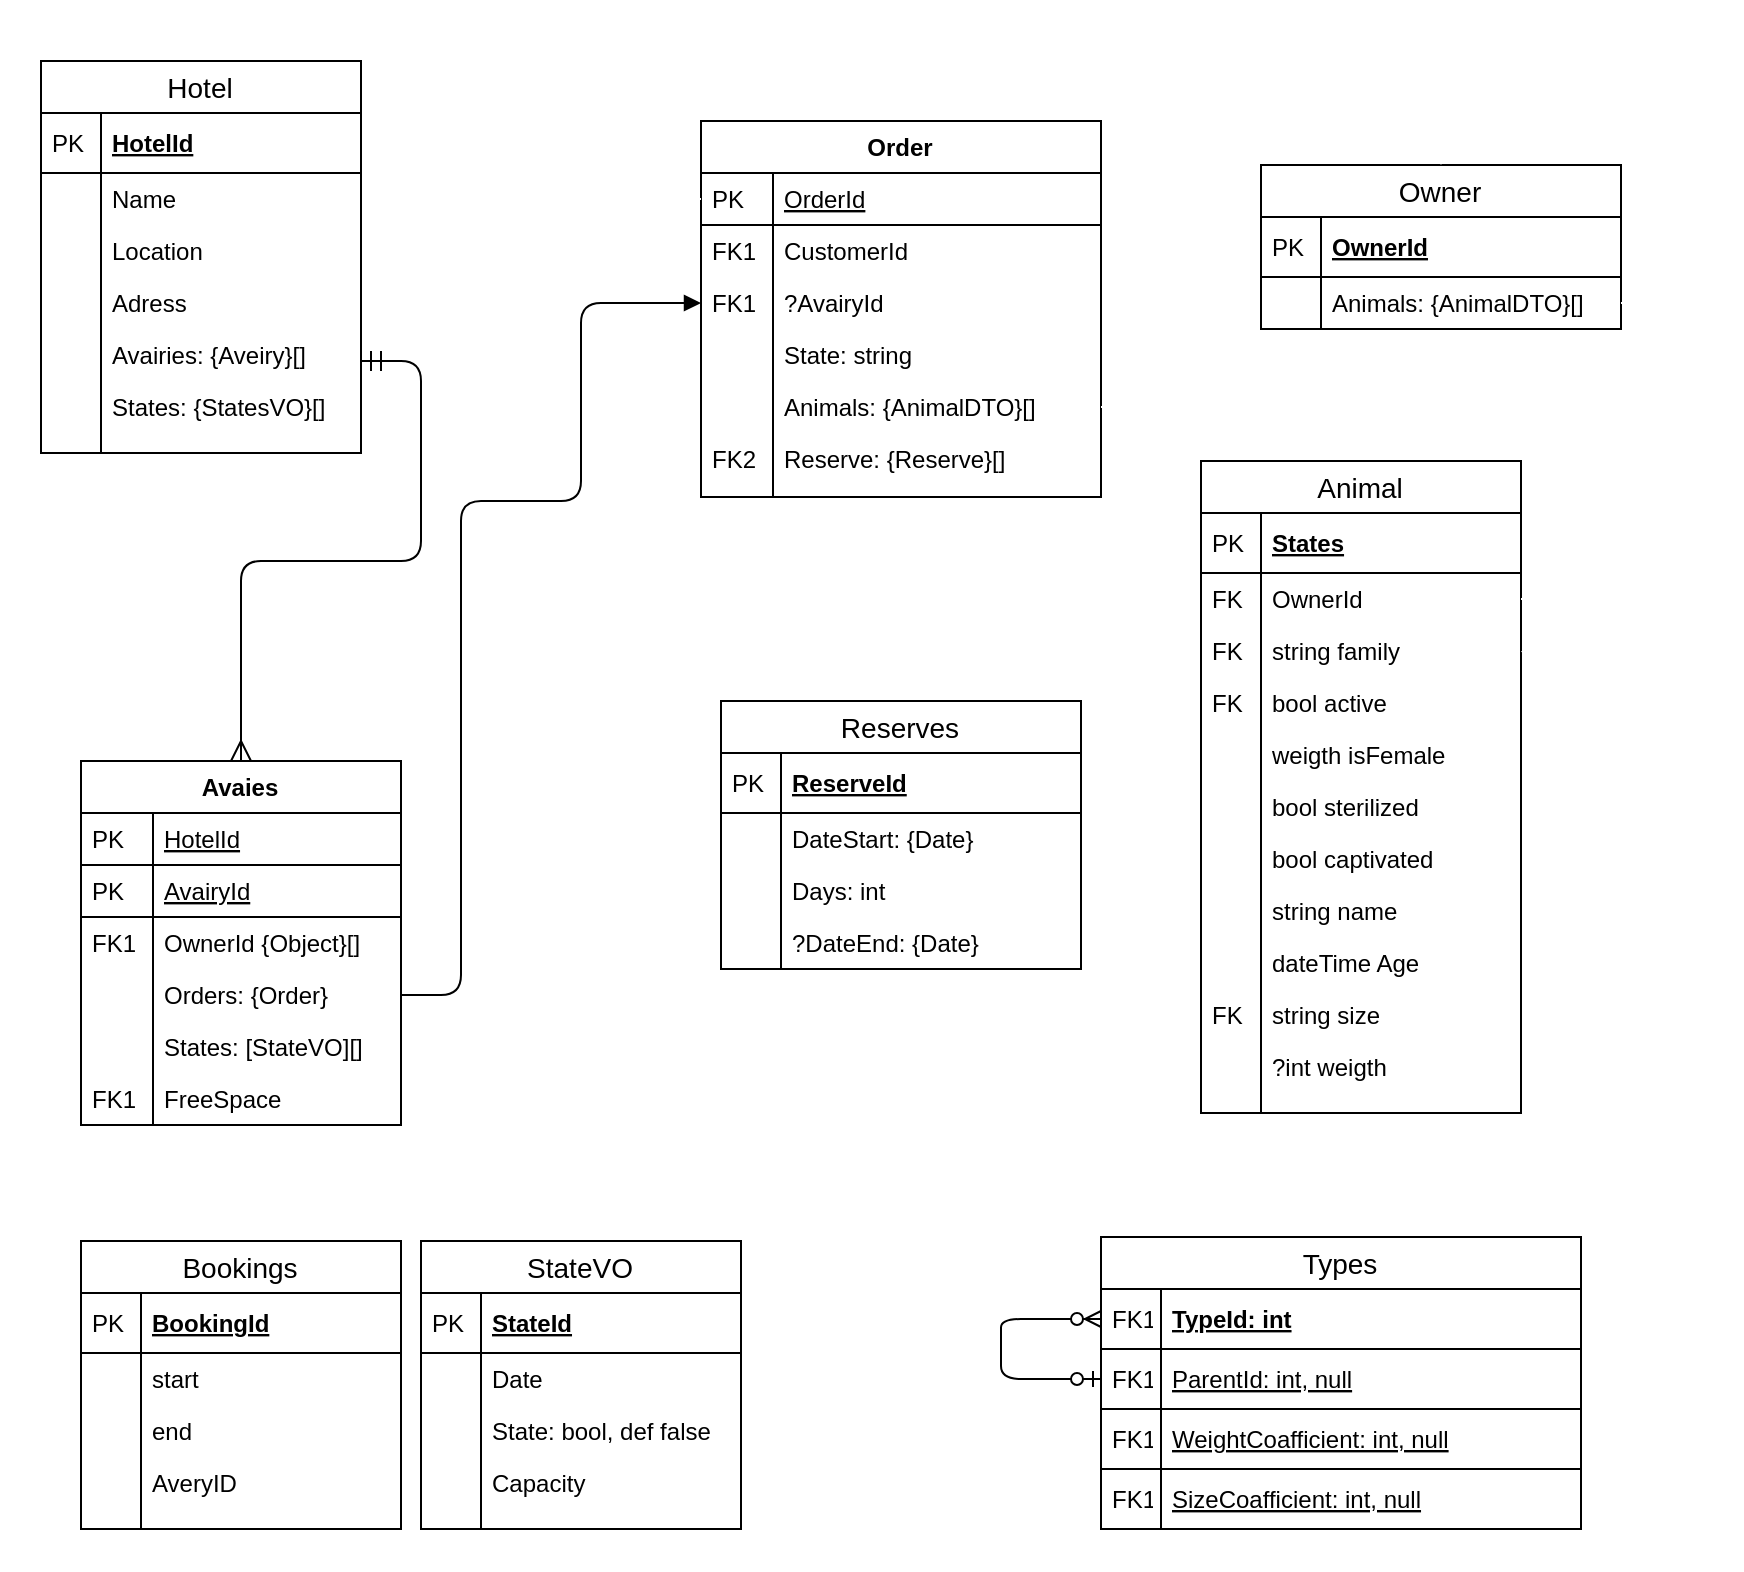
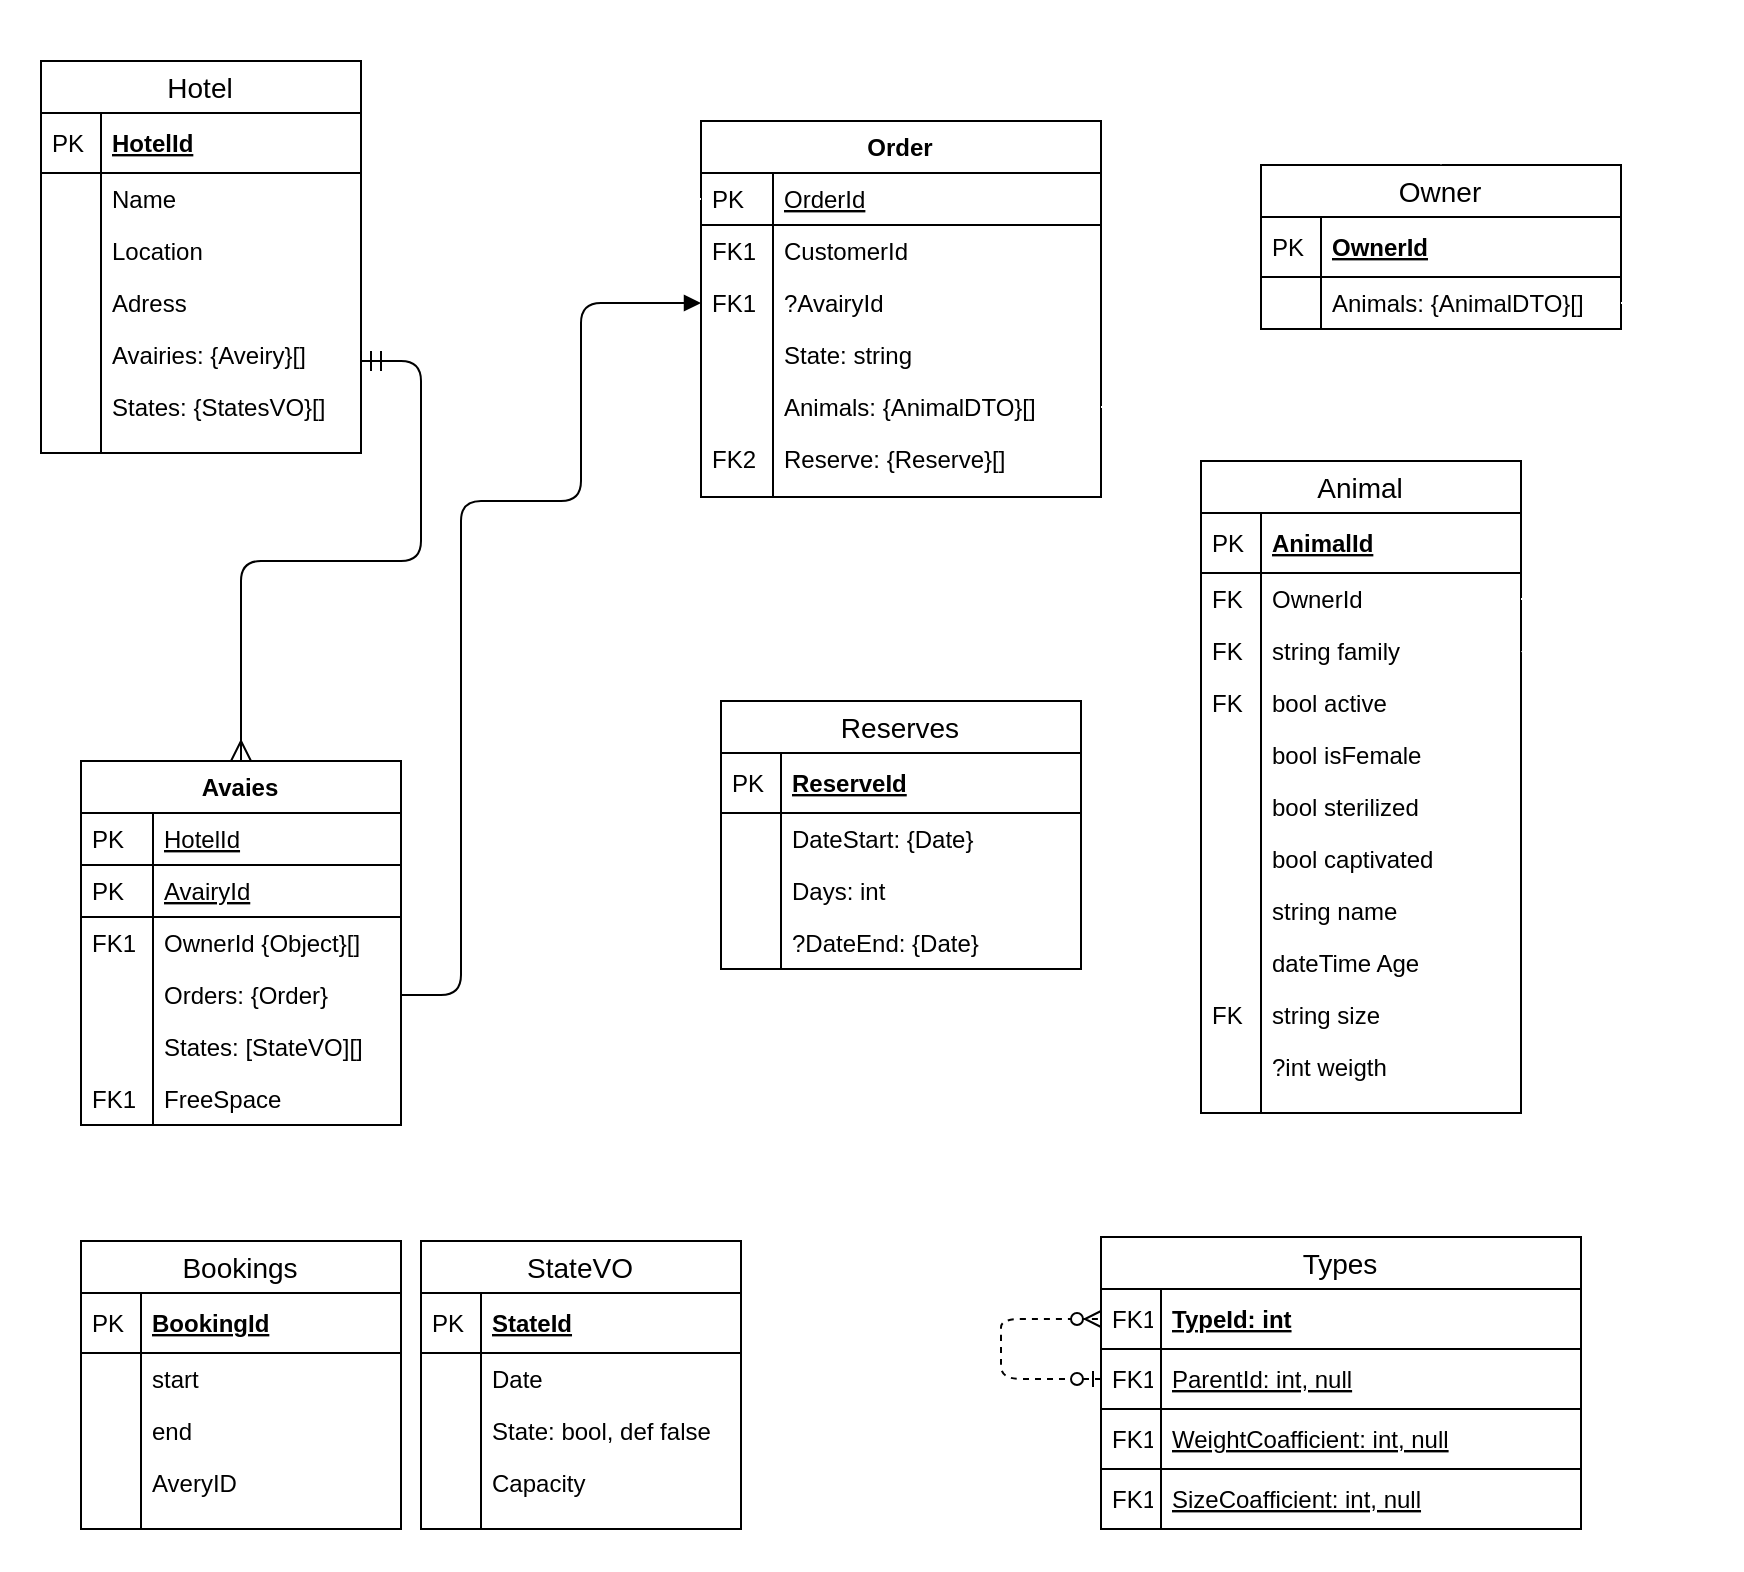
- <mxCell id="60" value="States" style="shape=partialRectangle;top=0;left=0;right=0;bottom=1;align=left;verticalAlign=middle;fillColor=none;spacingLeft=34;spacingRight=4;overflow=hidden;rotatable=0;points=[[0,0.5],[1,0.5]];portConstraint=eastwest;dropTarget=0;fontStyle=5;fontSize=12;" parent="59" vertex="1"><mxGeometry y="26" width="160" height="30" as="geometry" /></mxCell>
+ <mxCell id="60" value="AnimalId" style="shape=partialRectangle;top=0;left=0;right=0;bottom=1;align=left;verticalAlign=middle;fillColor=none;spacingLeft=34;spacingRight=4;overflow=hidden;rotatable=0;points=[[0,0.5],[1,0.5]];portConstraint=eastwest;dropTarget=0;fontStyle=5;fontSize=12;" parent="59" vertex="1"><mxGeometry y="26" width="160" height="30" as="geometry" /></mxCell>
- <mxCell id="68" value="weigth isFemale" style="shape=partialRectangle;top=0;left=0;right=0;bottom=0;align=left;verticalAlign=top;fillColor=none;spacingLeft=34;spacingRight=4;overflow=hidden;rotatable=0;points=[[0,0.5],[1,0.5]];portConstraint=eastwest;dropTarget=0;fontSize=12;" parent="59" vertex="1"><mxGeometry y="134" width="160" height="26" as="geometry" /></mxCell>
+ <mxCell id="68" value="bool isFemale" style="shape=partialRectangle;top=0;left=0;right=0;bottom=0;align=left;verticalAlign=top;fillColor=none;spacingLeft=34;spacingRight=4;overflow=hidden;rotatable=0;points=[[0,0.5],[1,0.5]];portConstraint=eastwest;dropTarget=0;fontSize=12;" parent="59" vertex="1"><mxGeometry y="134" width="160" height="26" as="geometry" /></mxCell>
- <mxCell id="119" value="" style="endArrow=ERzeroToMany;html=1;rounded=1;exitX=0;exitY=0.5;exitDx=0;exitDy=0;entryX=0;entryY=0.5;entryDx=0;entryDy=0;startArrow=ERzeroToOne;startFill=1;endFill=1;" parent="110" source="113" target="111" edge="1"><mxGeometry relative="1" as="geometry"><mxPoint x="171" y="71.5" as="sourcePoint" /><mxPoint x="250" y="40" as="targetPoint" /><Array as="points"><mxPoint x="-50" y="71" /><mxPoint x="-50" y="58" /><mxPoint x="-50" y="41" /></Array></mxGeometry></mxCell>
+ <mxCell id="119" value="" style="endArrow=ERzeroToMany;html=1;rounded=1;exitX=0;exitY=0.5;exitDx=0;exitDy=0;entryX=0;entryY=0.5;entryDx=0;entryDy=0;startArrow=ERzeroToOne;startFill=1;endFill=1;dashed=1;" parent="110" source="113" target="111" edge="1"><mxGeometry relative="1" as="geometry"><mxPoint x="171" y="71.5" as="sourcePoint" /><mxPoint x="250" y="40" as="targetPoint" /><Array as="points"><mxPoint x="-50" y="71" /><mxPoint x="-50" y="58" /><mxPoint x="-50" y="41" /></Array></mxGeometry></mxCell>
